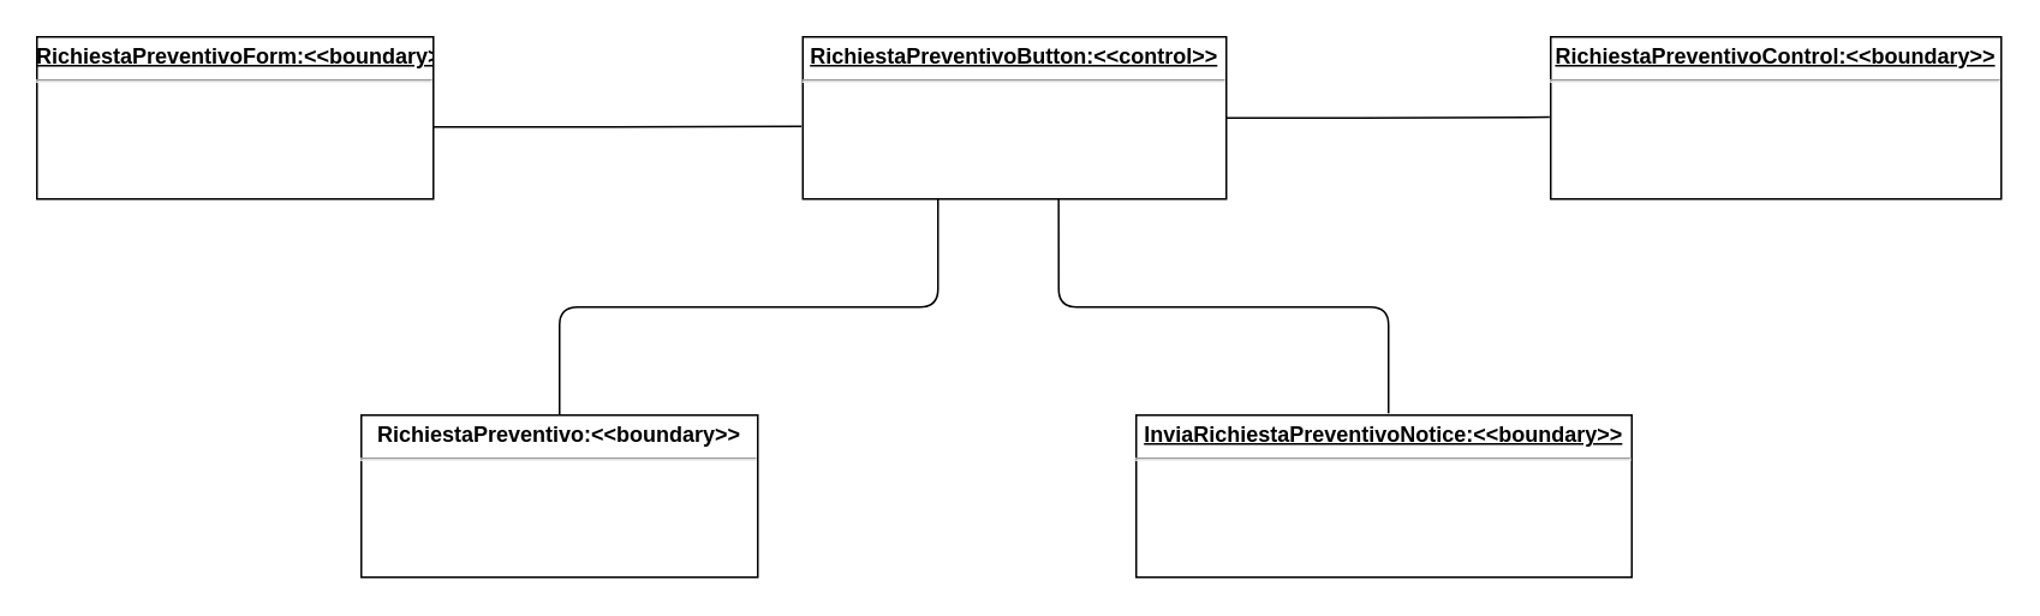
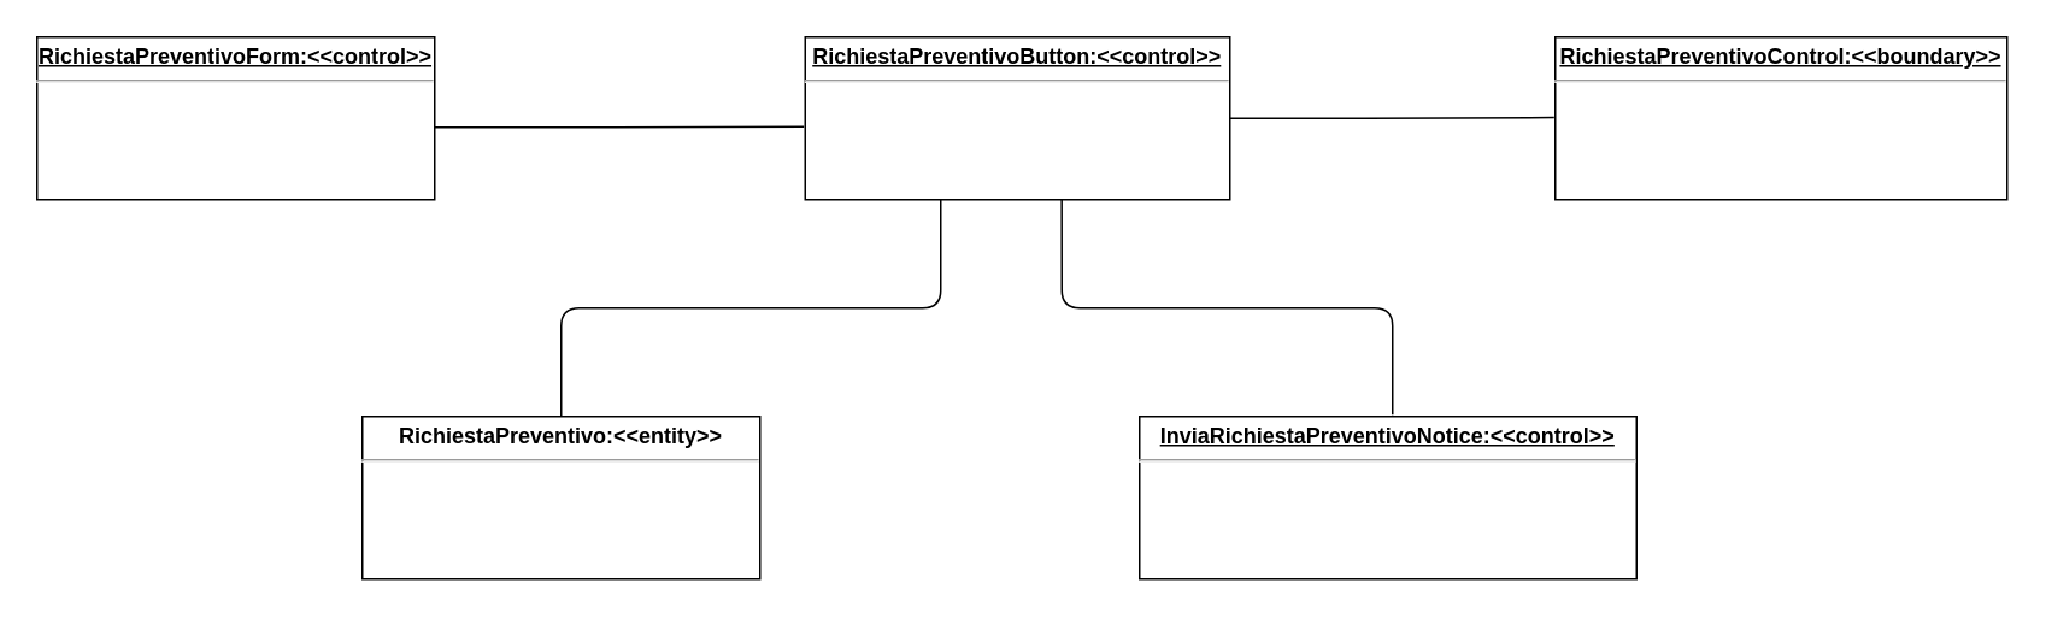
- <mxCell id="3" value="&lt;p style=&quot;margin: 0px ; margin-top: 4px ; text-align: center ; text-decoration: underline&quot;&gt;&lt;b&gt;RichiestaPreventivoForm:&amp;lt;&amp;lt;boundary&amp;gt;&amp;gt;&lt;/b&gt;&lt;/p&gt;&lt;hr&gt;&lt;p style=&quot;margin: 0px ; margin-left: 8px&quot;&gt;&lt;br&gt;&lt;/p&gt;" style="verticalAlign=top;align=left;overflow=fill;fontSize=12;fontFamily=Helvetica;html=1;" parent="1" vertex="1"><mxGeometry x="20" y="20" width="220" height="90" as="geometry" /></mxCell>
+ <mxCell id="3" value="&lt;p style=&quot;margin: 0px ; margin-top: 4px ; text-align: center ; text-decoration: underline&quot;&gt;&lt;b&gt;RichiestaPreventivoForm:&amp;lt;&amp;lt;control&amp;gt;&amp;gt;&lt;/b&gt;&lt;/p&gt;&lt;hr&gt;&lt;p style=&quot;margin: 0px ; margin-left: 8px&quot;&gt;&lt;br&gt;&lt;/p&gt;" style="verticalAlign=top;align=left;overflow=fill;fontSize=12;fontFamily=Helvetica;html=1;" parent="1" vertex="1"><mxGeometry x="20" y="20" width="220" height="90" as="geometry" /></mxCell>
- <mxCell id="6" value="&lt;p style=&quot;margin: 4px 0px 0px ; text-align: center&quot;&gt;&lt;b&gt;RichiestaPreventivo:&amp;lt;&amp;lt;boundary&amp;gt;&amp;gt;&lt;/b&gt;&lt;/p&gt;&lt;hr&gt;&lt;p style=&quot;margin: 0px 0px 0px 8px&quot;&gt;&lt;br&gt;&lt;/p&gt;" style="verticalAlign=top;align=left;overflow=fill;fontSize=12;fontFamily=Helvetica;html=1;" parent="1" vertex="1"><mxGeometry x="200" y="230" width="220" height="90" as="geometry" /></mxCell>
+ <mxCell id="6" value="&lt;p style=&quot;margin: 4px 0px 0px ; text-align: center&quot;&gt;&lt;b&gt;RichiestaPreventivo:&amp;lt;&amp;lt;entity&amp;gt;&amp;gt;&lt;/b&gt;&lt;/p&gt;&lt;hr&gt;&lt;p style=&quot;margin: 0px 0px 0px 8px&quot;&gt;&lt;br&gt;&lt;/p&gt;" style="verticalAlign=top;align=left;overflow=fill;fontSize=12;fontFamily=Helvetica;html=1;" parent="1" vertex="1"><mxGeometry x="200" y="230" width="220" height="90" as="geometry" /></mxCell>
- <mxCell id="5" value="&lt;p style=&quot;margin: 0px ; margin-top: 4px ; text-align: center ; text-decoration: underline&quot;&gt;&lt;b&gt;InviaRichiestaPreventivoNotice:&amp;lt;&amp;lt;boundary&amp;gt;&amp;gt;&lt;/b&gt;&lt;br&gt;&lt;/p&gt;&lt;hr&gt;&lt;p style=&quot;margin: 0px 0px 0px 8px&quot;&gt;&lt;br&gt;&lt;/p&gt;&lt;p style=&quot;margin: 0px 0px 0px 8px&quot;&gt;&lt;br&gt;&lt;/p&gt;" style="verticalAlign=top;align=left;overflow=fill;fontSize=12;fontFamily=Helvetica;html=1;" parent="1" vertex="1"><mxGeometry x="630" y="230" width="275" height="90" as="geometry" /></mxCell>
+ <mxCell id="5" value="&lt;p style=&quot;margin: 0px ; margin-top: 4px ; text-align: center ; text-decoration: underline&quot;&gt;&lt;b&gt;InviaRichiestaPreventivoNotice:&amp;lt;&amp;lt;control&amp;gt;&amp;gt;&lt;/b&gt;&lt;br&gt;&lt;/p&gt;&lt;hr&gt;&lt;p style=&quot;margin: 0px 0px 0px 8px&quot;&gt;&lt;br&gt;&lt;/p&gt;&lt;p style=&quot;margin: 0px 0px 0px 8px&quot;&gt;&lt;br&gt;&lt;/p&gt;" style="verticalAlign=top;align=left;overflow=fill;fontSize=12;fontFamily=Helvetica;html=1;" parent="1" vertex="1"><mxGeometry x="630" y="230" width="275" height="90" as="geometry" /></mxCell>
